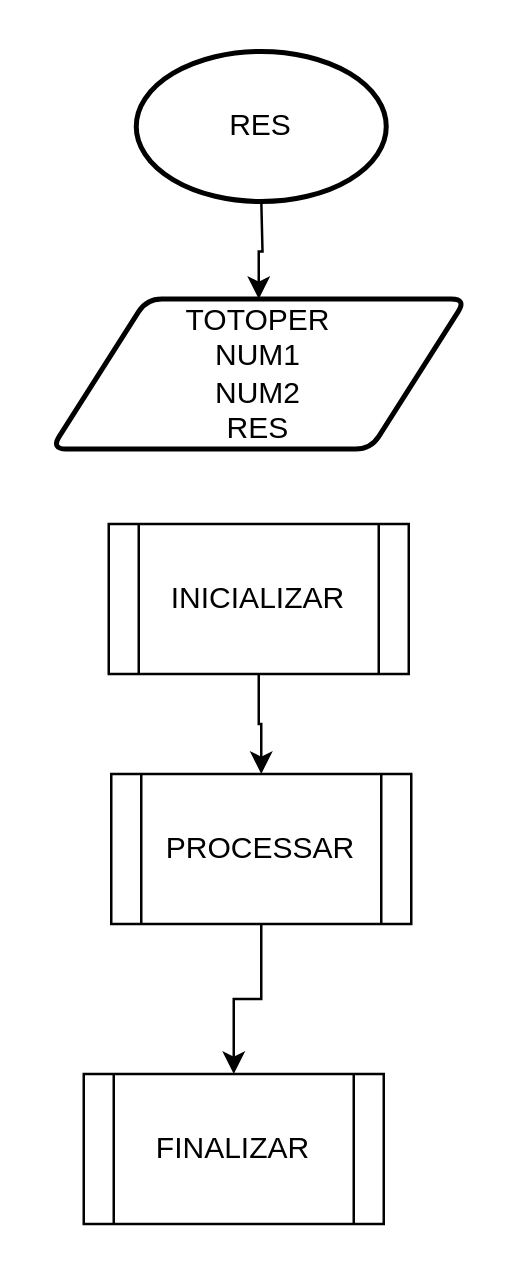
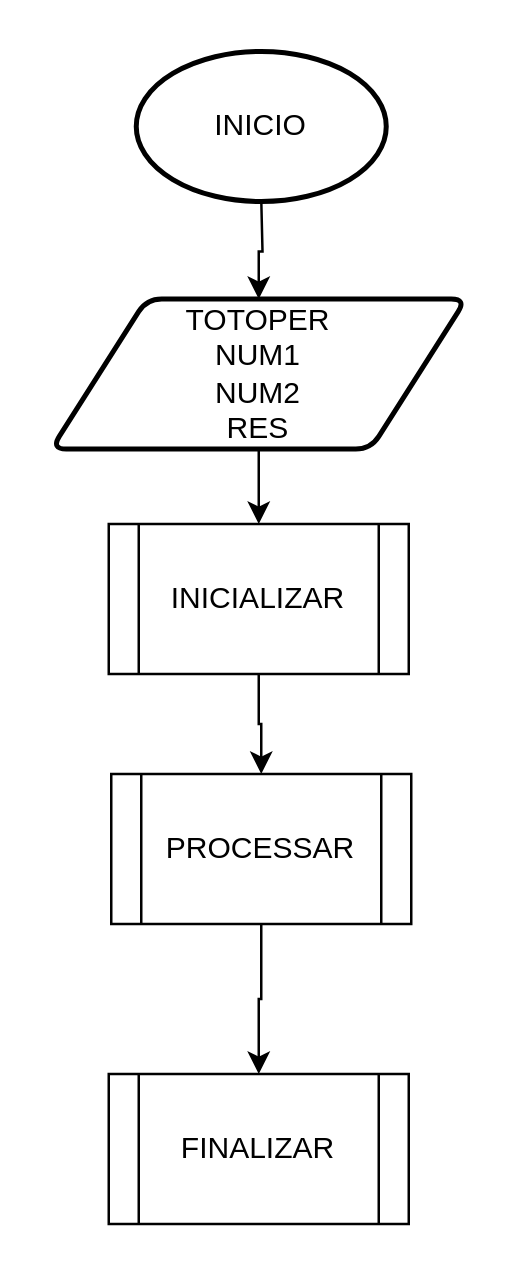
- <mxCell id="3" value="RES" style="strokeWidth=2;html=1;shape=mxgraph.flowchart.start_1;whiteSpace=wrap;" parent="1" vertex="1"><mxGeometry x="54" y="20" width="100" height="60" as="geometry" /></mxCell>
+ <mxCell id="3" value="INICIO" style="strokeWidth=2;html=1;shape=mxgraph.flowchart.start_1;whiteSpace=wrap;" parent="1" vertex="1"><mxGeometry x="54" y="20" width="100" height="60" as="geometry" /></mxCell>
+ <mxCell id="9" style="edgeStyle=orthogonalEdgeStyle;rounded=0;orthogonalLoop=1;jettySize=auto;html=1;" parent="1" source="10" target="5" edge="1"><mxGeometry relative="1" as="geometry" /></mxCell>
- <mxCell id="8" value="FINALIZAR" style="shape=process;whiteSpace=wrap;html=1;backgroundOutline=1;" parent="1" vertex="1"><mxGeometry x="33" y="429" width="120" height="60" as="geometry" /></mxCell>
+ <mxCell id="8" value="FINALIZAR" style="shape=process;whiteSpace=wrap;html=1;backgroundOutline=1;" parent="1" vertex="1"><mxGeometry x="43" y="429" width="120" height="60" as="geometry" /></mxCell>
